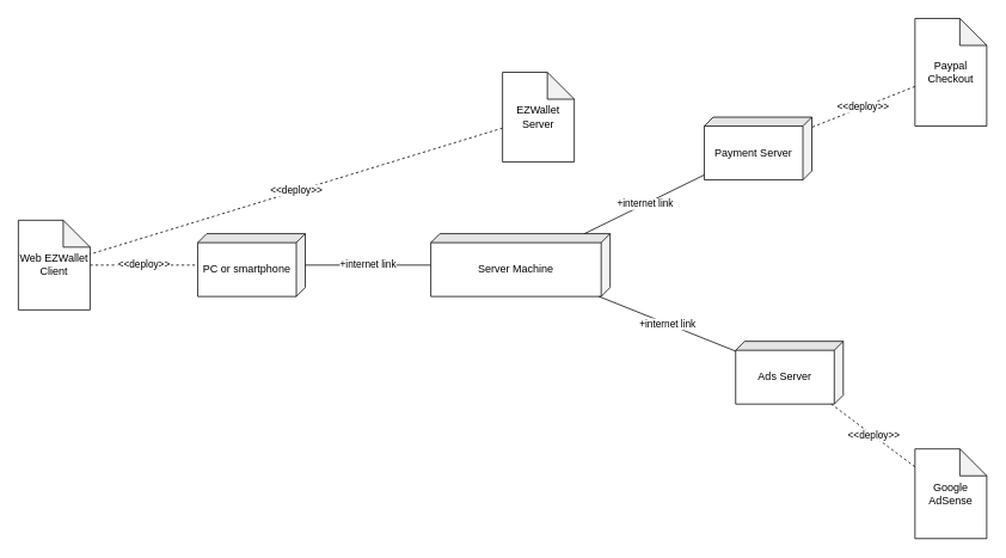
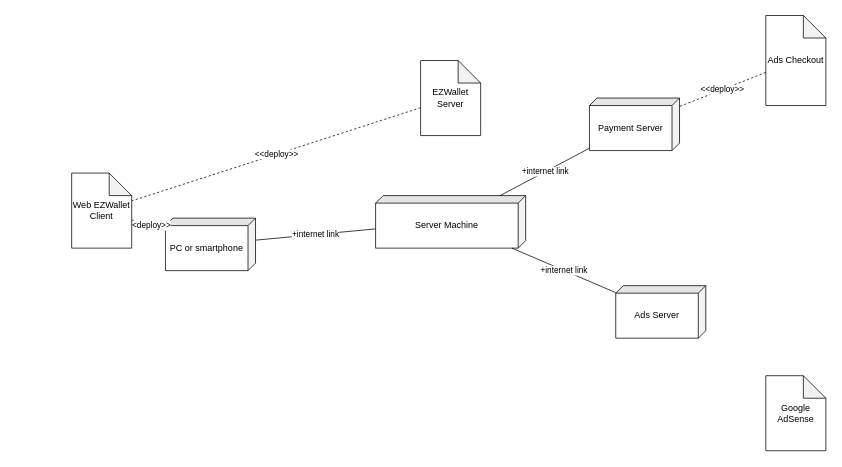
- <mxCell id="13" value="Paypal Checkout" style="shape=note;whiteSpace=wrap;html=1;backgroundOutline=1;darkOpacity=0.05;" vertex="1" parent="1"><mxGeometry x="1020" y="20" width="80" height="120" as="geometry" /></mxCell>
+ <mxCell id="13" value="Ads Checkout" style="shape=note;whiteSpace=wrap;html=1;backgroundOutline=1;darkOpacity=0.05;" vertex="1" parent="1"><mxGeometry x="1020" y="20" width="80" height="120" as="geometry" /></mxCell>
- <mxCell id="4" value="Web EZWallet Client" style="shape=note;whiteSpace=wrap;html=1;backgroundOutline=1;darkOpacity=0.05;" vertex="1" parent="1"><mxGeometry y="245" width="80" height="100" as="geometry" x="20" /></mxCell>
+ <mxCell id="4" value="Web EZWallet Client" style="shape=note;whiteSpace=wrap;html=1;backgroundOutline=1;darkOpacity=0.05;" vertex="1" parent="1"><mxGeometry x="95" y="230" width="80" height="100" as="geometry" /></mxCell>
- <mxCell id="2" value="PC or smartphone" style="shape=cube;whiteSpace=wrap;html=1;boundedLbl=1;backgroundOutline=1;darkOpacity=0.05;darkOpacity2=0.1;direction=south;size=10;" vertex="1" parent="1"><mxGeometry x="220" y="260" width="120" height="70" as="geometry" /></mxCell>
+ <mxCell id="2" value="PC or smartphone" style="shape=cube;whiteSpace=wrap;html=1;boundedLbl=1;backgroundOutline=1;darkOpacity=0.05;darkOpacity2=0.1;direction=south;size=10;" vertex="1" parent="1"><mxGeometry x="220" y="290" width="120" height="70" as="geometry" /></mxCell>
- <mxCell id="6" value="Server Machine" style="shape=cube;whiteSpace=wrap;html=1;boundedLbl=1;backgroundOutline=1;darkOpacity=0.05;darkOpacity2=0.1;direction=south;size=10;" vertex="1" parent="1"><mxGeometry x="480" y="260" width="200" height="70" as="geometry" /></mxCell>
+ <mxCell id="6" value="Server Machine" style="shape=cube;whiteSpace=wrap;html=1;boundedLbl=1;backgroundOutline=1;darkOpacity=0.05;darkOpacity2=0.1;direction=south;size=10;" vertex="1" parent="1"><mxGeometry x="500" y="260" width="200" height="70" as="geometry" /></mxCell>
- <mxCell id="16" value="&amp;lt;&amp;lt;deploy&amp;gt;&amp;gt;" style="endArrow=none;dashed=1;html=1;rounded=0;" edge="1" parent="1" source="15" target="9"><mxGeometry width="50" height="50" relative="1" as="geometry"><mxPoint x="787.16" y="410" as="sourcePoint" /><mxPoint x="850" y="409.329" as="targetPoint" /></mxGeometry></mxCell>
